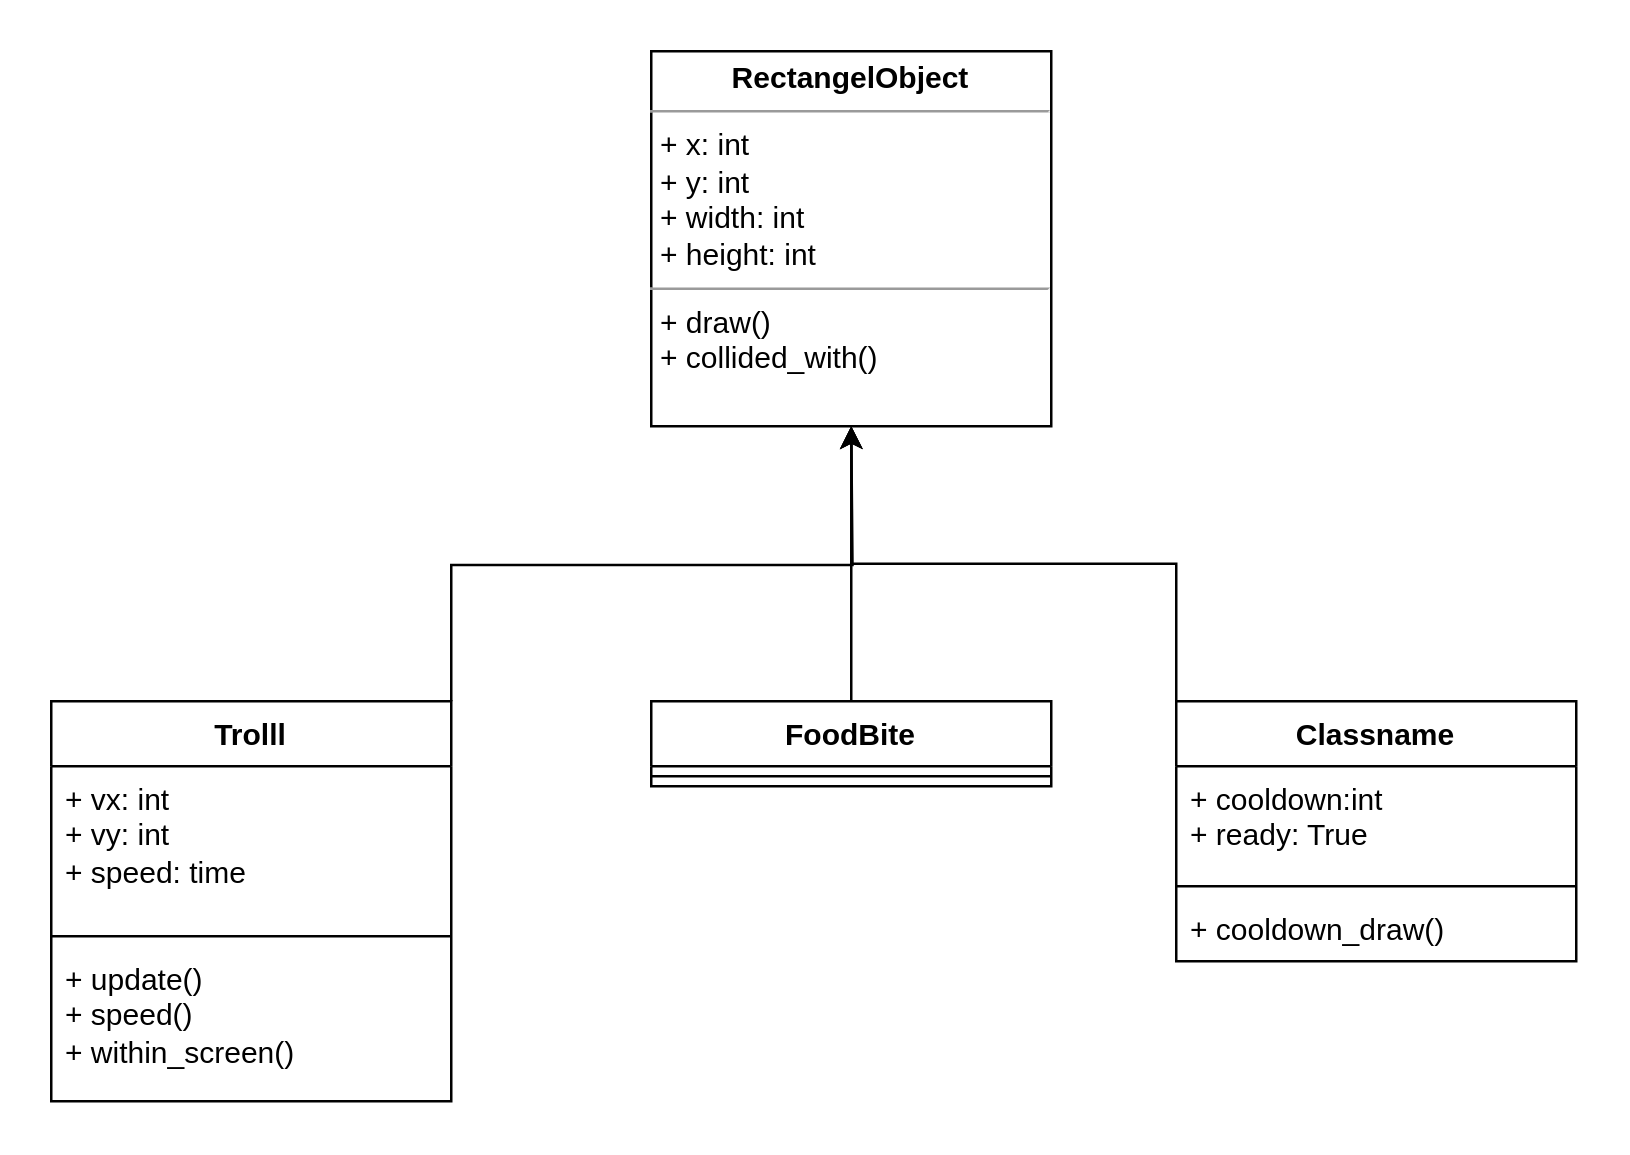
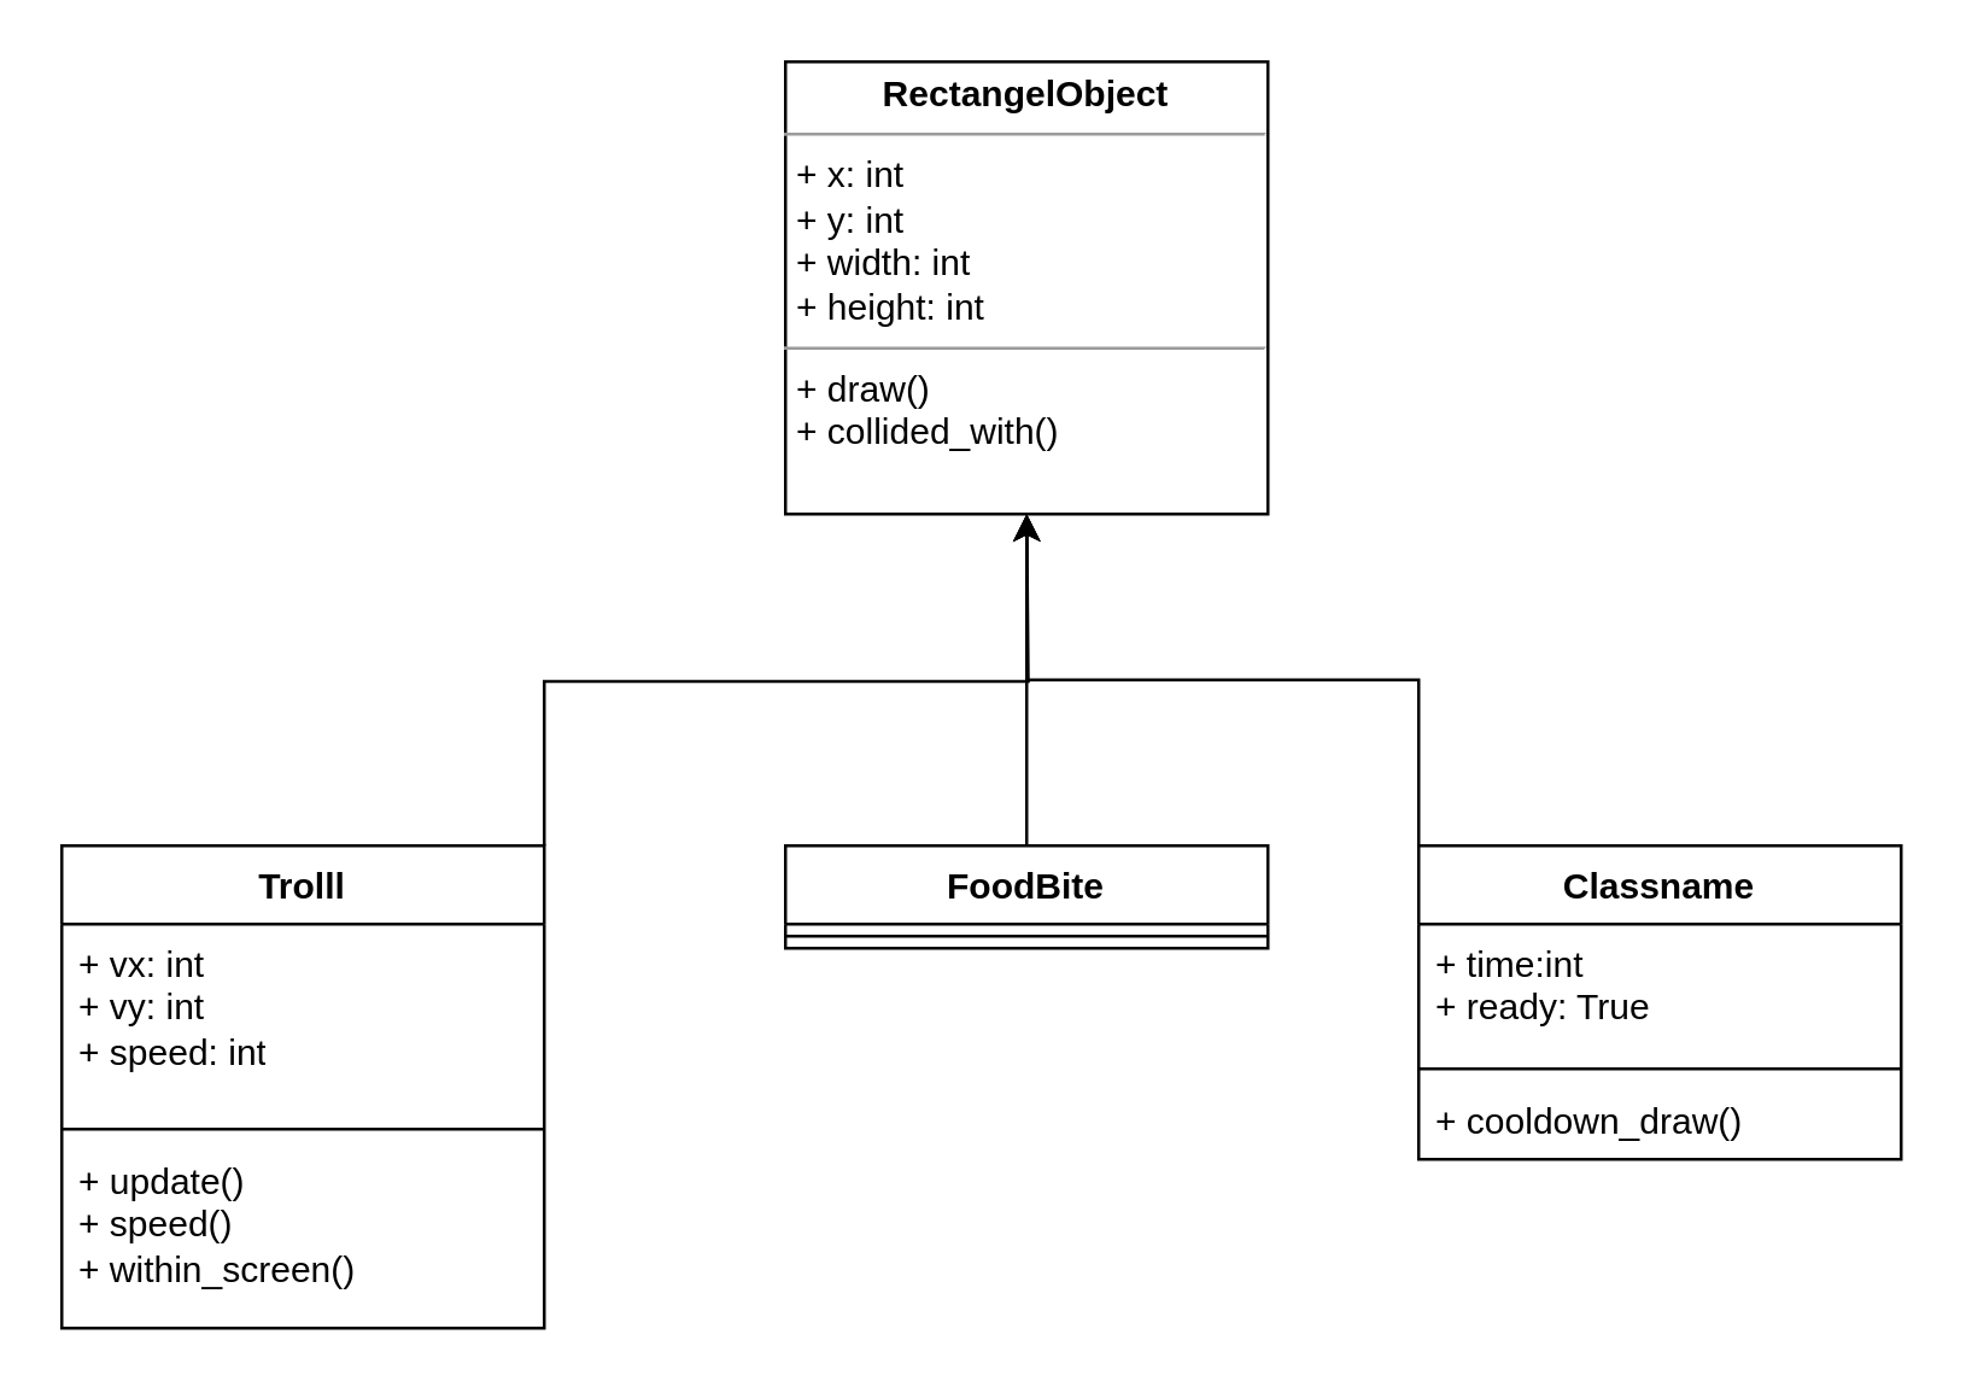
- <mxCell id="13" value="+ cooldown:int&lt;br&gt;+ ready: True" style="text;strokeColor=none;fillColor=none;align=left;verticalAlign=top;spacingLeft=4;spacingRight=4;overflow=hidden;rotatable=0;points=[[0,0.5],[1,0.5]];portConstraint=eastwest;whiteSpace=wrap;html=1;" vertex="1" parent="12"><mxGeometry y="26" width="160" height="44" as="geometry" /></mxCell>
+ <mxCell id="13" value="+ time:int&lt;br&gt;+ ready: True" style="text;strokeColor=none;fillColor=none;align=left;verticalAlign=top;spacingLeft=4;spacingRight=4;overflow=hidden;rotatable=0;points=[[0,0.5],[1,0.5]];portConstraint=eastwest;whiteSpace=wrap;html=1;" vertex="1" parent="12"><mxGeometry y="26" width="160" height="44" as="geometry" /></mxCell>
- <mxCell id="5" value="+ vx: int&lt;br&gt;+ vy: int&lt;br&gt;+ speed: time" style="text;strokeColor=none;fillColor=none;align=left;verticalAlign=top;spacingLeft=4;spacingRight=4;overflow=hidden;rotatable=0;points=[[0,0.5],[1,0.5]];portConstraint=eastwest;whiteSpace=wrap;html=1;" vertex="1" parent="4"><mxGeometry y="26" width="160" height="64" as="geometry" /></mxCell>
+ <mxCell id="5" value="+ vx: int&lt;br&gt;+ vy: int&lt;br&gt;+ speed: int" style="text;strokeColor=none;fillColor=none;align=left;verticalAlign=top;spacingLeft=4;spacingRight=4;overflow=hidden;rotatable=0;points=[[0,0.5],[1,0.5]];portConstraint=eastwest;whiteSpace=wrap;html=1;" vertex="1" parent="4"><mxGeometry y="26" width="160" height="64" as="geometry" /></mxCell>
